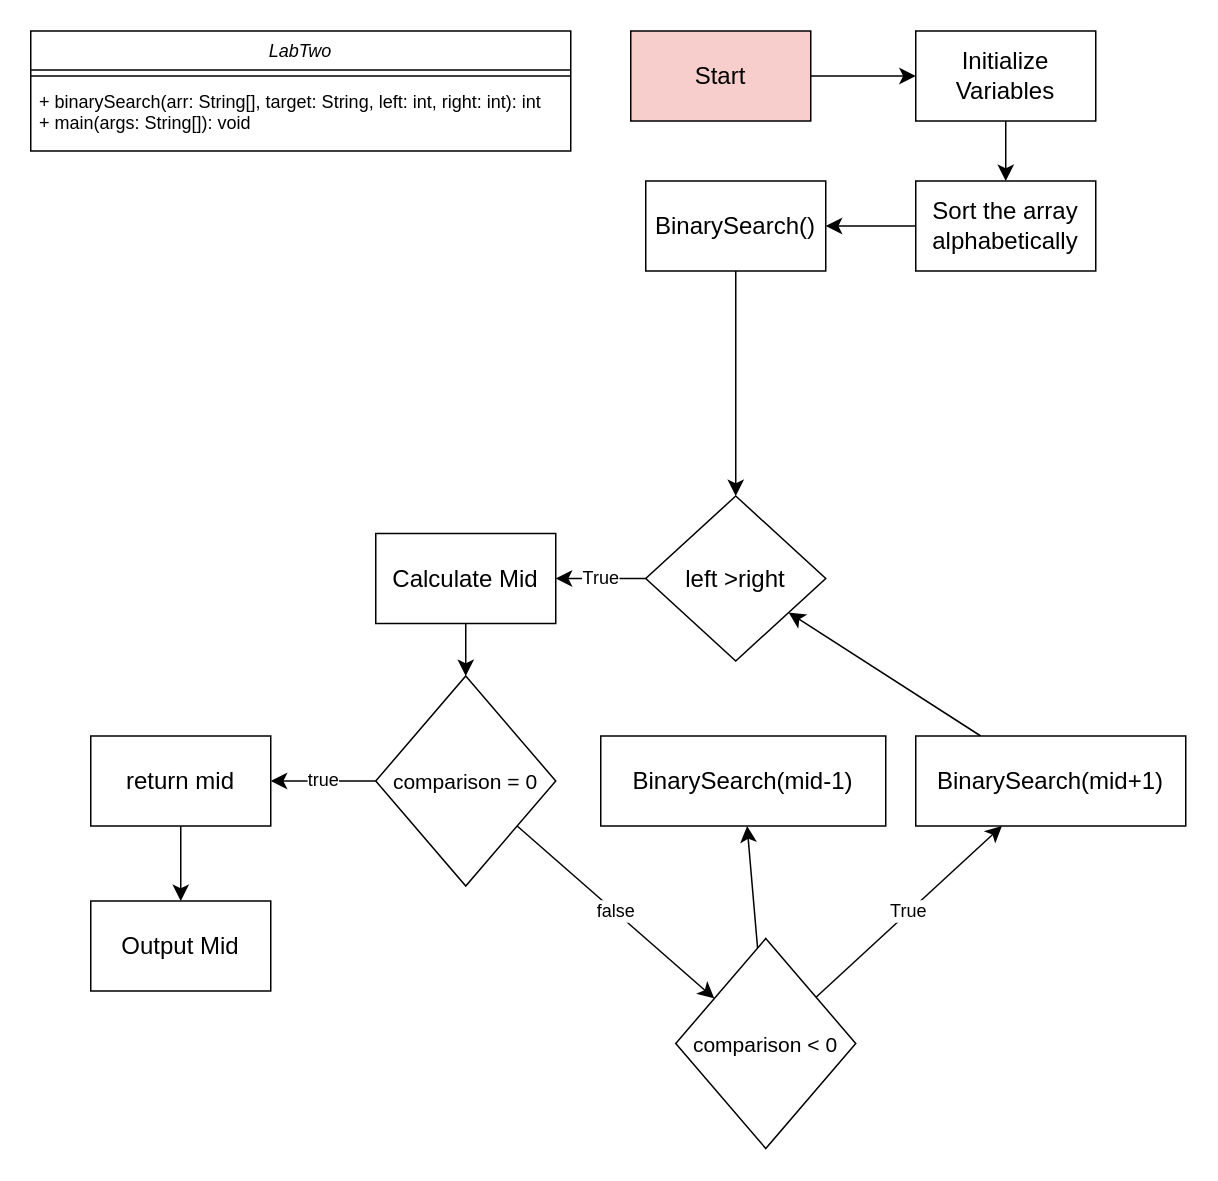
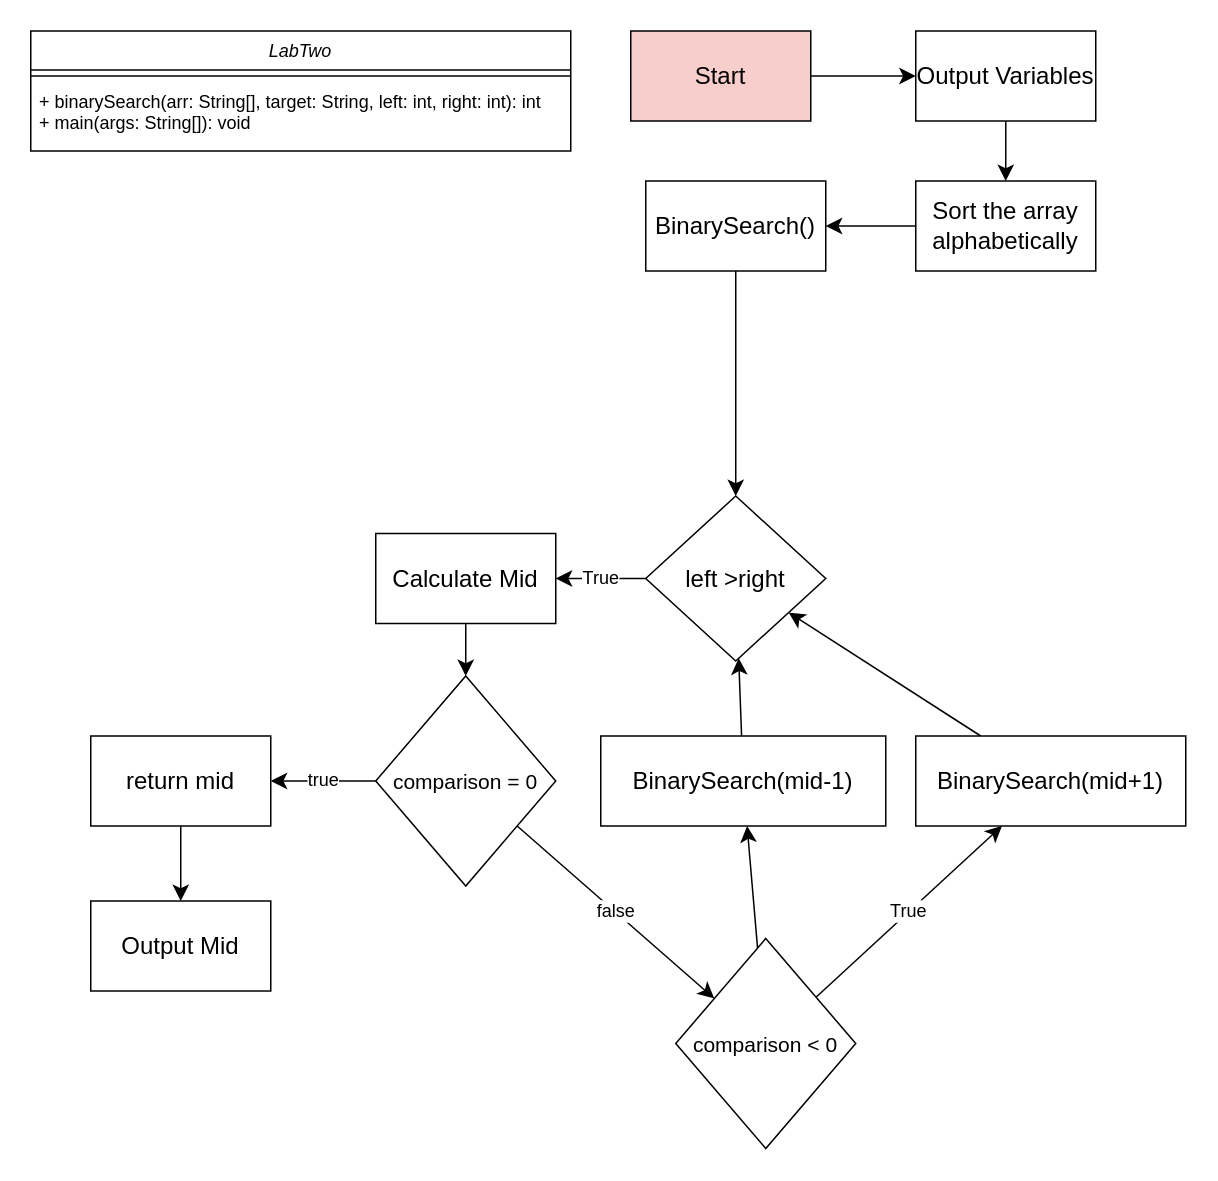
- <mxCell id="8" value="Initialize Variables" style="rounded=0;whiteSpace=wrap;html=1;fontSize=16;" vertex="1" parent="1"><mxGeometry x="610" y="20" width="120" height="60" as="geometry" /></mxCell>
+ <mxCell id="8" value="Output Variables" style="rounded=0;whiteSpace=wrap;html=1;fontSize=16;" vertex="1" parent="1"><mxGeometry x="610" y="20" width="120" height="60" as="geometry" /></mxCell>
+ <mxCell id="28" style="edgeStyle=none;curved=1;rounded=0;orthogonalLoop=1;jettySize=auto;html=1;fontSize=12;startSize=8;endSize=8;" edge="1" parent="1" source="29" target="14"><mxGeometry relative="1" as="geometry" /></mxCell>
